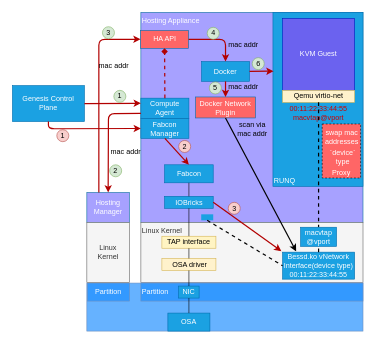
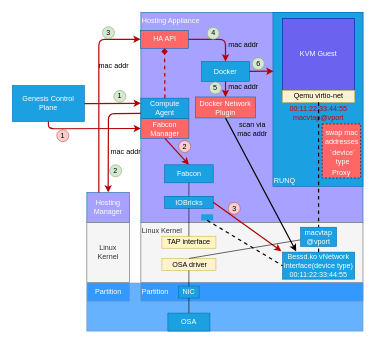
- <mxCell id="18" value="Fabcon Manager" style="rounded=0;whiteSpace=wrap;html=1;align=center;fillColor=#1ba1e2;strokeColor=#006EAF;fontColor=#ffffff;" parent="1" vertex="1"><mxGeometry x="234" y="197" width="80" height="33" as="geometry" /></mxCell>
+ <mxCell id="18" value="Fabcon Manager" style="rounded=0;whiteSpace=wrap;html=1;align=center;fillColor=#ff6666;strokeColor=#006EAF;fontColor=#ffffff;" parent="1" vertex="1"><mxGeometry x="234" y="197" width="80" height="33" as="geometry" /></mxCell>
- <mxCell id="52" value="" style="endArrow=none;html=1;entryX=0.5;entryY=1;entryDx=0;entryDy=0;exitX=0.5;exitY=0;exitDx=0;exitDy=0;" edge="1" parent="1" source="49" target="50"><mxGeometry width="50" height="50" relative="1" as="geometry"><mxPoint x="24" y="450" as="sourcePoint" /><mxPoint x="74" y="400" as="targetPoint" /></mxGeometry></mxCell>
+ <mxCell id="52" value="" style="endArrow=none;html=1;exitX=0.5;exitY=0;exitDx=0;exitDy=0;" edge="1" parent="1" source="49" target="61"><mxGeometry width="50" height="50" relative="1" as="geometry"><mxPoint x="24" y="450" as="sourcePoint" /><mxPoint x="74" y="400" as="targetPoint" /></mxGeometry></mxCell>
